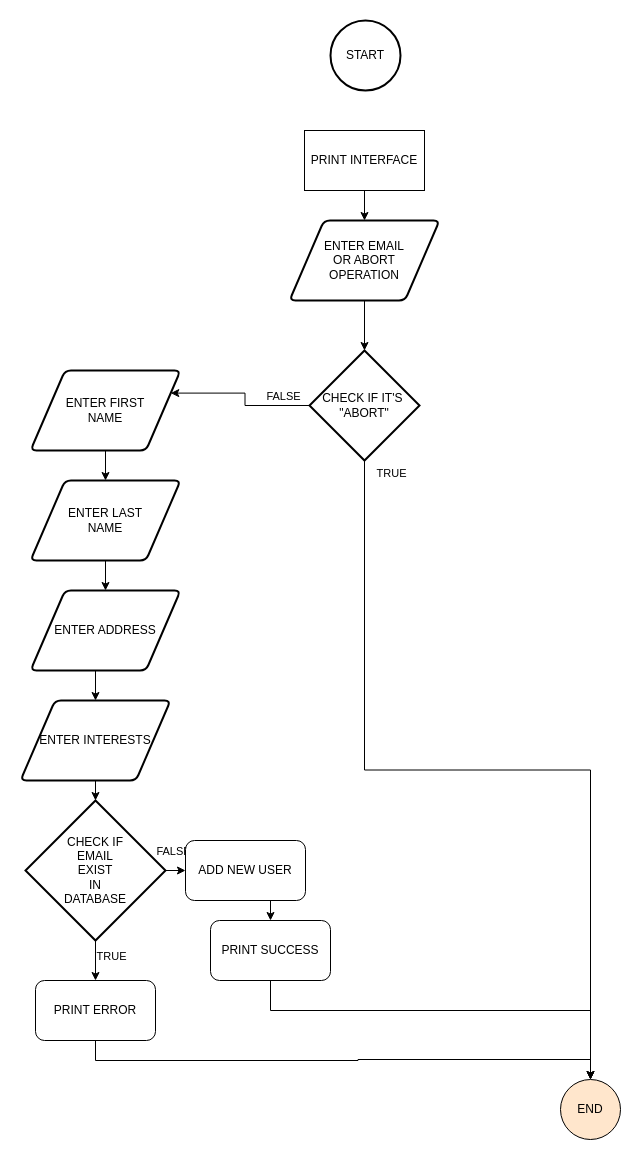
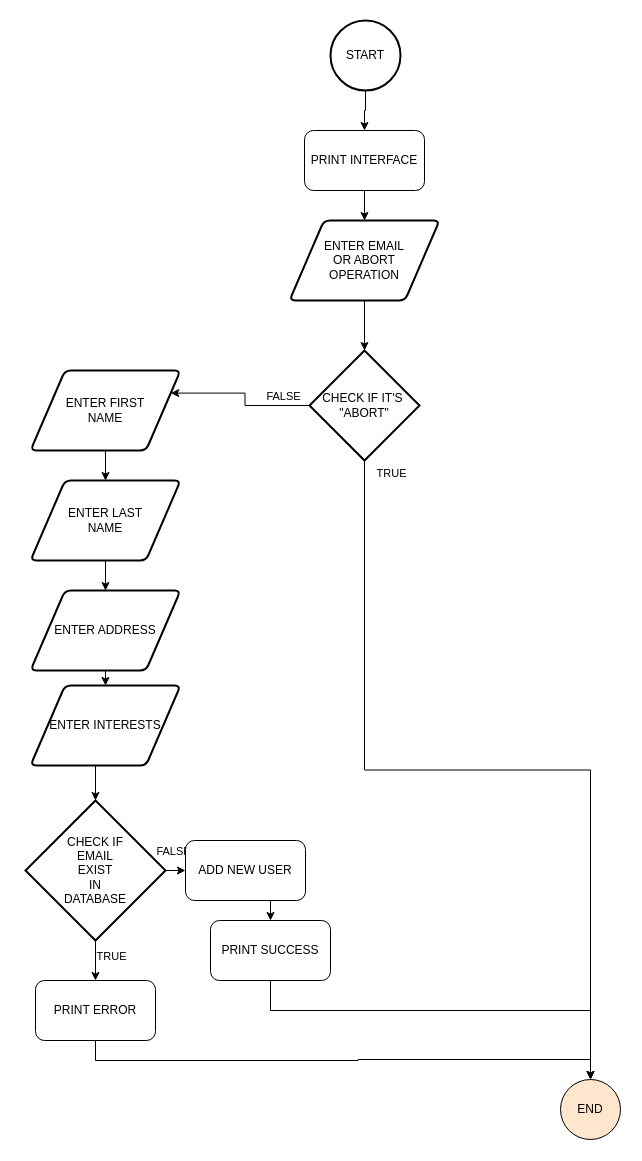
+ <mxCell id="2" style="edgeStyle=orthogonalEdgeStyle;rounded=0;orthogonalLoop=1;jettySize=auto;html=1;exitX=0.5;exitY=1;exitDx=0;exitDy=0;exitPerimeter=0;entryX=0.5;entryY=0;entryDx=0;entryDy=0;" edge="1" parent="1" source="3" target="5"><mxGeometry relative="1" as="geometry" /></mxCell>
- <mxCell id="5" value="PRINT INTERFACE" style="whiteSpace=wrap;html=1;rounded=0;" vertex="1" parent="1"><mxGeometry x="304" y="130" width="120" height="60" as="geometry" /></mxCell>
+ <mxCell id="5" value="PRINT INTERFACE" style="rounded=1;whiteSpace=wrap;html=1;" vertex="1" parent="1"><mxGeometry x="304" y="130" width="120" height="60" as="geometry" /></mxCell>
- <mxCell id="20" value="ENTER INTERESTS" style="shape=parallelogram;html=1;strokeWidth=2;perimeter=parallelogramPerimeter;whiteSpace=wrap;rounded=1;arcSize=12;size=0.23;" vertex="1" parent="1"><mxGeometry x="20" y="700" width="150" height="80" as="geometry" /></mxCell>
+ <mxCell id="20" value="ENTER INTERESTS" style="shape=parallelogram;html=1;strokeWidth=2;perimeter=parallelogramPerimeter;whiteSpace=wrap;rounded=1;arcSize=12;size=0.23;" vertex="1" parent="1"><mxGeometry x="30" y="685" width="150" height="80" as="geometry" /></mxCell>
